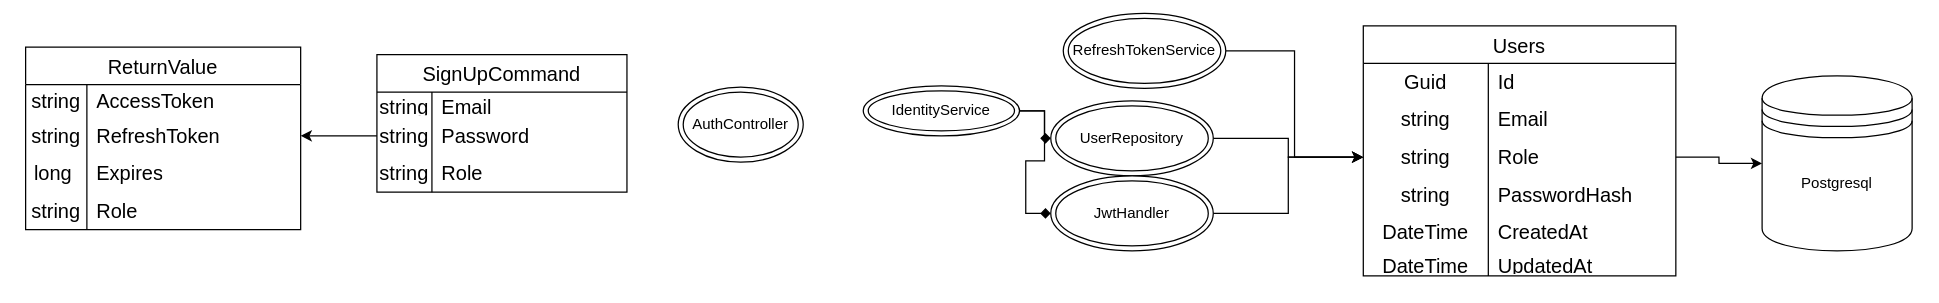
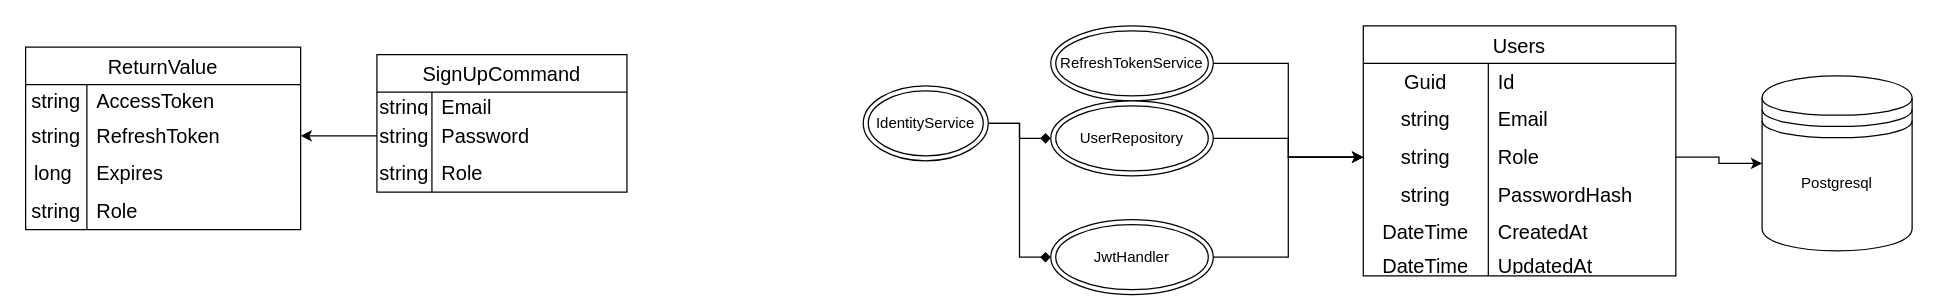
- <mxCell id="17" value="RefreshTokenService" style="ellipse;shape=doubleEllipse;whiteSpace=wrap;html=1;" vertex="1" parent="1"><mxGeometry x="850" y="10" width="130" height="60" as="geometry" /></mxCell>
+ <mxCell id="17" value="RefreshTokenService" style="ellipse;shape=doubleEllipse;whiteSpace=wrap;html=1;" vertex="1" parent="1"><mxGeometry x="840" y="20" width="130" height="60" as="geometry" /></mxCell>
- <mxCell id="15" value="IdentityService" style="ellipse;shape=doubleEllipse;whiteSpace=wrap;html=1;" vertex="1" parent="1"><mxGeometry x="690" y="68" width="125" height="40" as="geometry" /></mxCell>
+ <mxCell id="15" value="IdentityService" style="ellipse;shape=doubleEllipse;whiteSpace=wrap;html=1;" vertex="1" parent="1"><mxGeometry x="690" y="68" width="100" height="60" as="geometry" /></mxCell>
- <mxCell id="12" value="AuthController" style="ellipse;shape=doubleEllipse;whiteSpace=wrap;html=1;" vertex="1" parent="1"><mxGeometry x="542" y="69" width="100" height="60" as="geometry" /></mxCell>
- <mxCell id="21" value="JwtHandler" style="ellipse;shape=doubleEllipse;whiteSpace=wrap;html=1;" vertex="1" parent="1"><mxGeometry x="840" y="140" width="130" height="60" as="geometry" /></mxCell>
+ <mxCell id="21" value="JwtHandler" style="ellipse;shape=doubleEllipse;whiteSpace=wrap;html=1;" vertex="1" parent="1"><mxGeometry x="840" y="175" width="130" height="60" as="geometry" /></mxCell>
